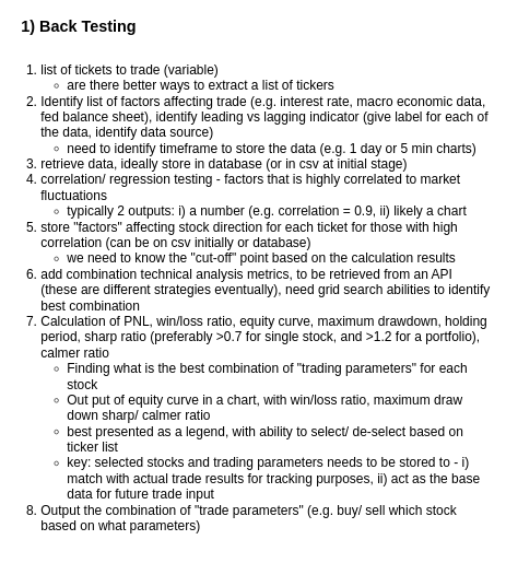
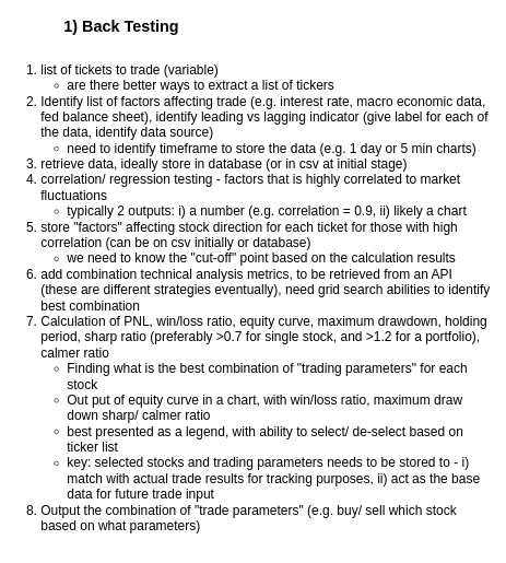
- <mxCell id="2" value="&lt;h1 style=&quot;margin-top: 0px;&quot;&gt;&lt;span style=&quot;background-color: initial;&quot;&gt;1) Back Testing&lt;/span&gt;&lt;/h1&gt;" style="text;html=1;whiteSpace=wrap;overflow=hidden;rounded=0;" vertex="1" parent="1"><mxGeometry x="30" y="20" width="420" height="50" as="geometry" /></mxCell>
+ <mxCell id="2" value="&lt;h1 style=&quot;margin-top: 0px;&quot;&gt;&lt;span style=&quot;background-color: initial;&quot;&gt;1) Back Testing&lt;/span&gt;&lt;/h1&gt;" style="text;html=1;whiteSpace=wrap;overflow=hidden;rounded=0;" vertex="1" parent="1"><mxGeometry x="95" y="20" width="420" height="50" as="geometry" /></mxCell>
